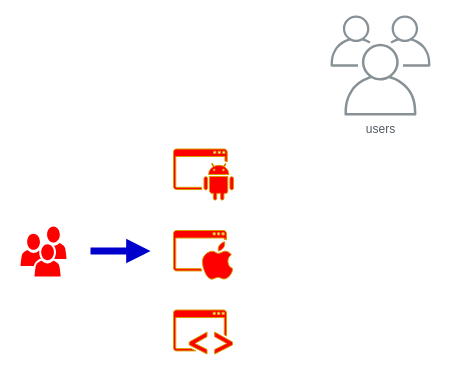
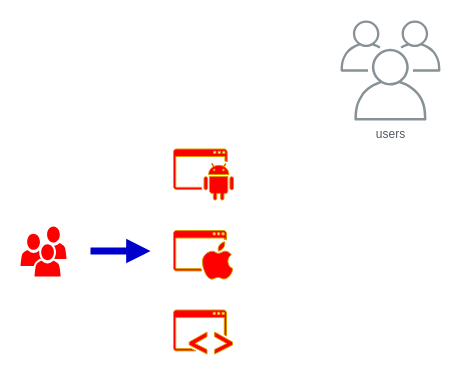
- <mxCell id="7" value="users" style="outlineConnect=0;gradientColor=none;fontColor=#545B64;strokeColor=none;fillColor=#879196;dashed=0;verticalLabelPosition=bottom;verticalAlign=top;align=center;html=1;fontSize=12;fontStyle=0;aspect=fixed;shape=mxgraph.aws4.illustration_users;pointerEvents=1" vertex="1" parent="1"><mxGeometry x="330" y="15" width="100" height="100" as="geometry" /></mxCell>
+ <mxCell id="7" value="users" style="outlineConnect=0;gradientColor=none;fontColor=#545B64;strokeColor=none;fillColor=#879196;dashed=0;verticalLabelPosition=bottom;verticalAlign=top;align=center;html=1;fontSize=12;fontStyle=0;aspect=fixed;shape=mxgraph.aws4.illustration_users;pointerEvents=1" vertex="1" parent="1"><mxGeometry x="340" y="20" width="100" height="100" as="geometry" /></mxCell>
